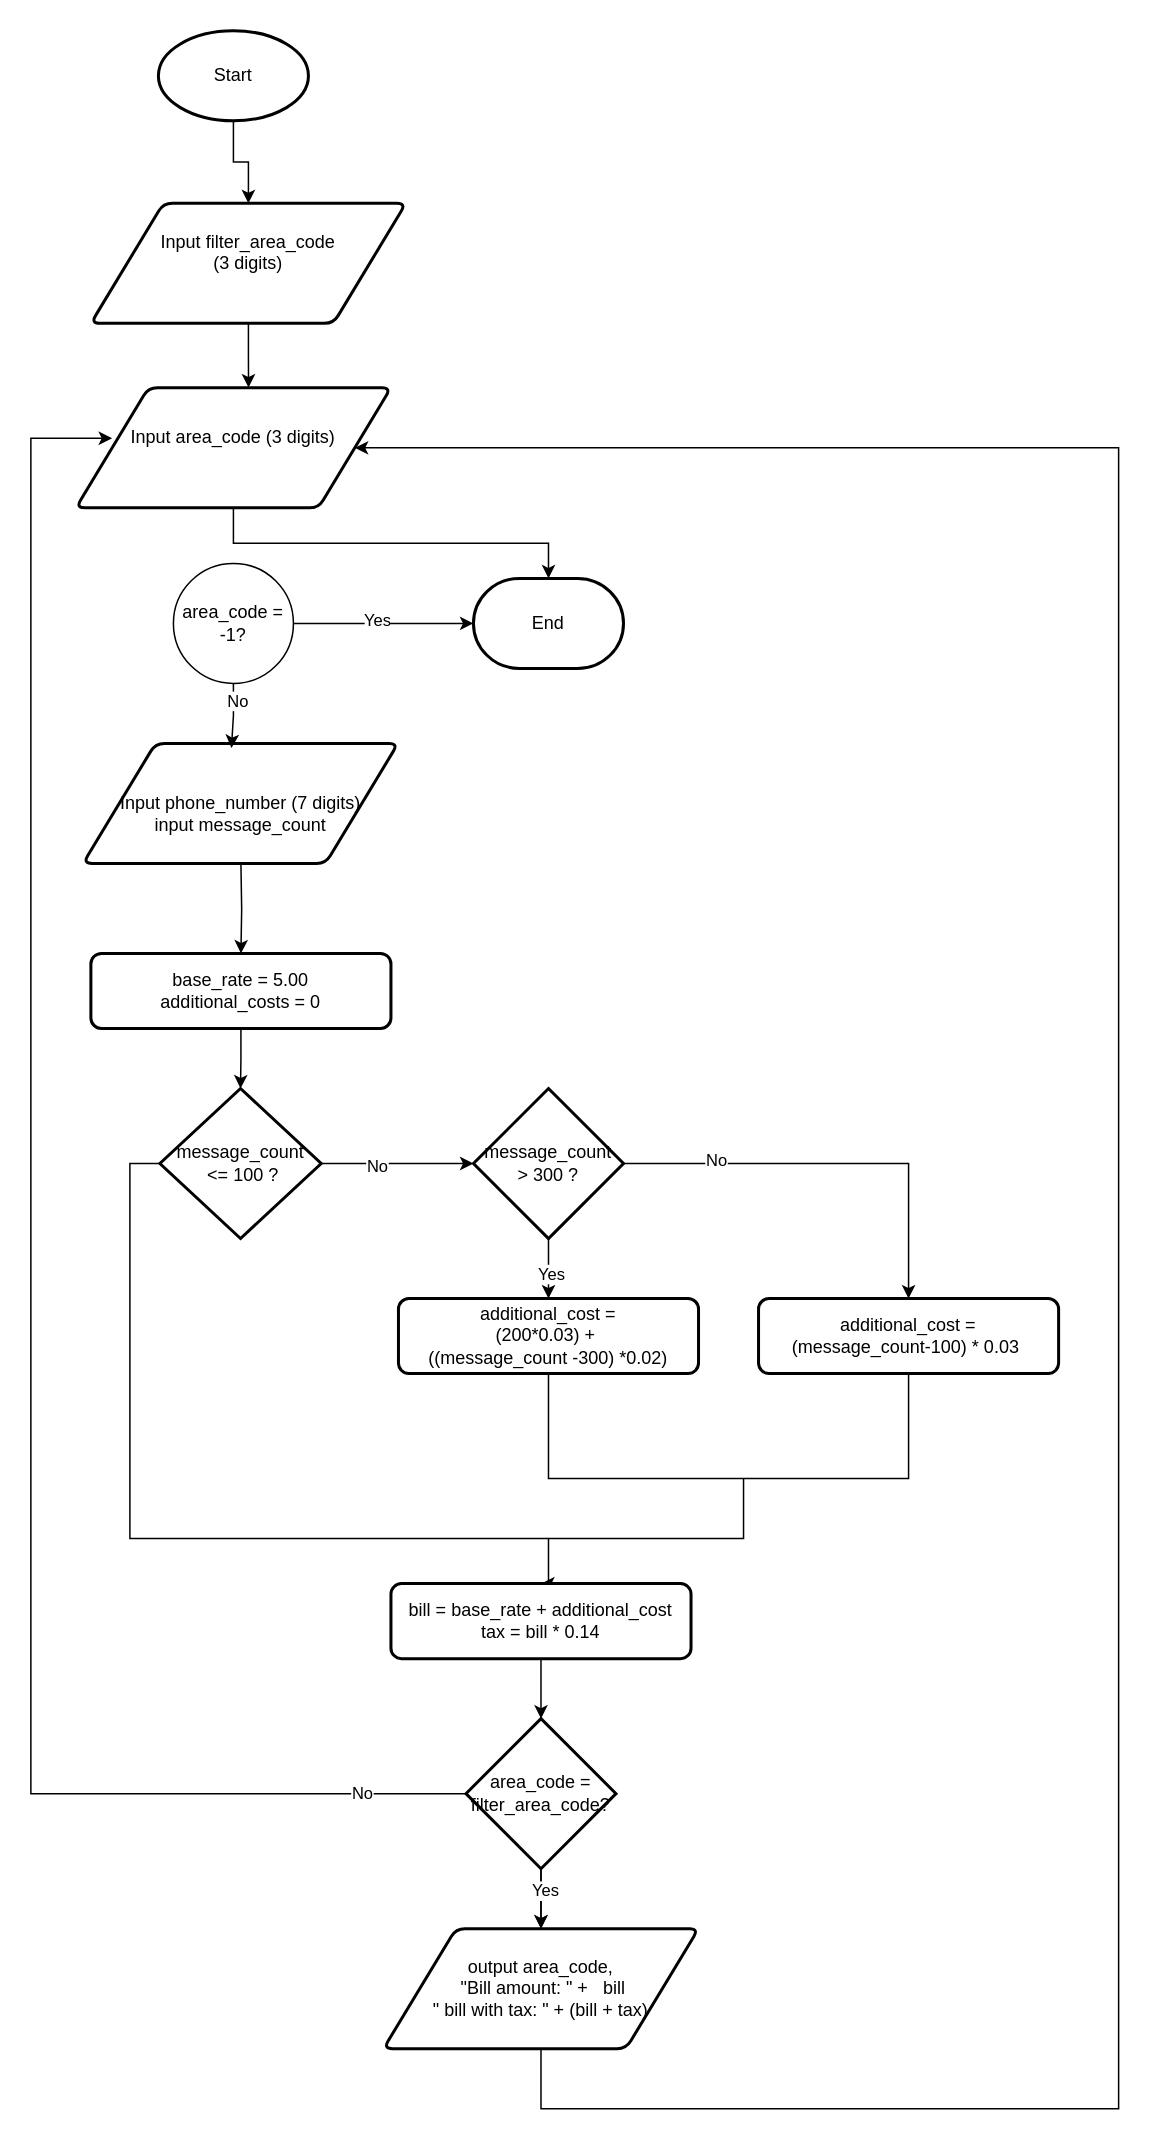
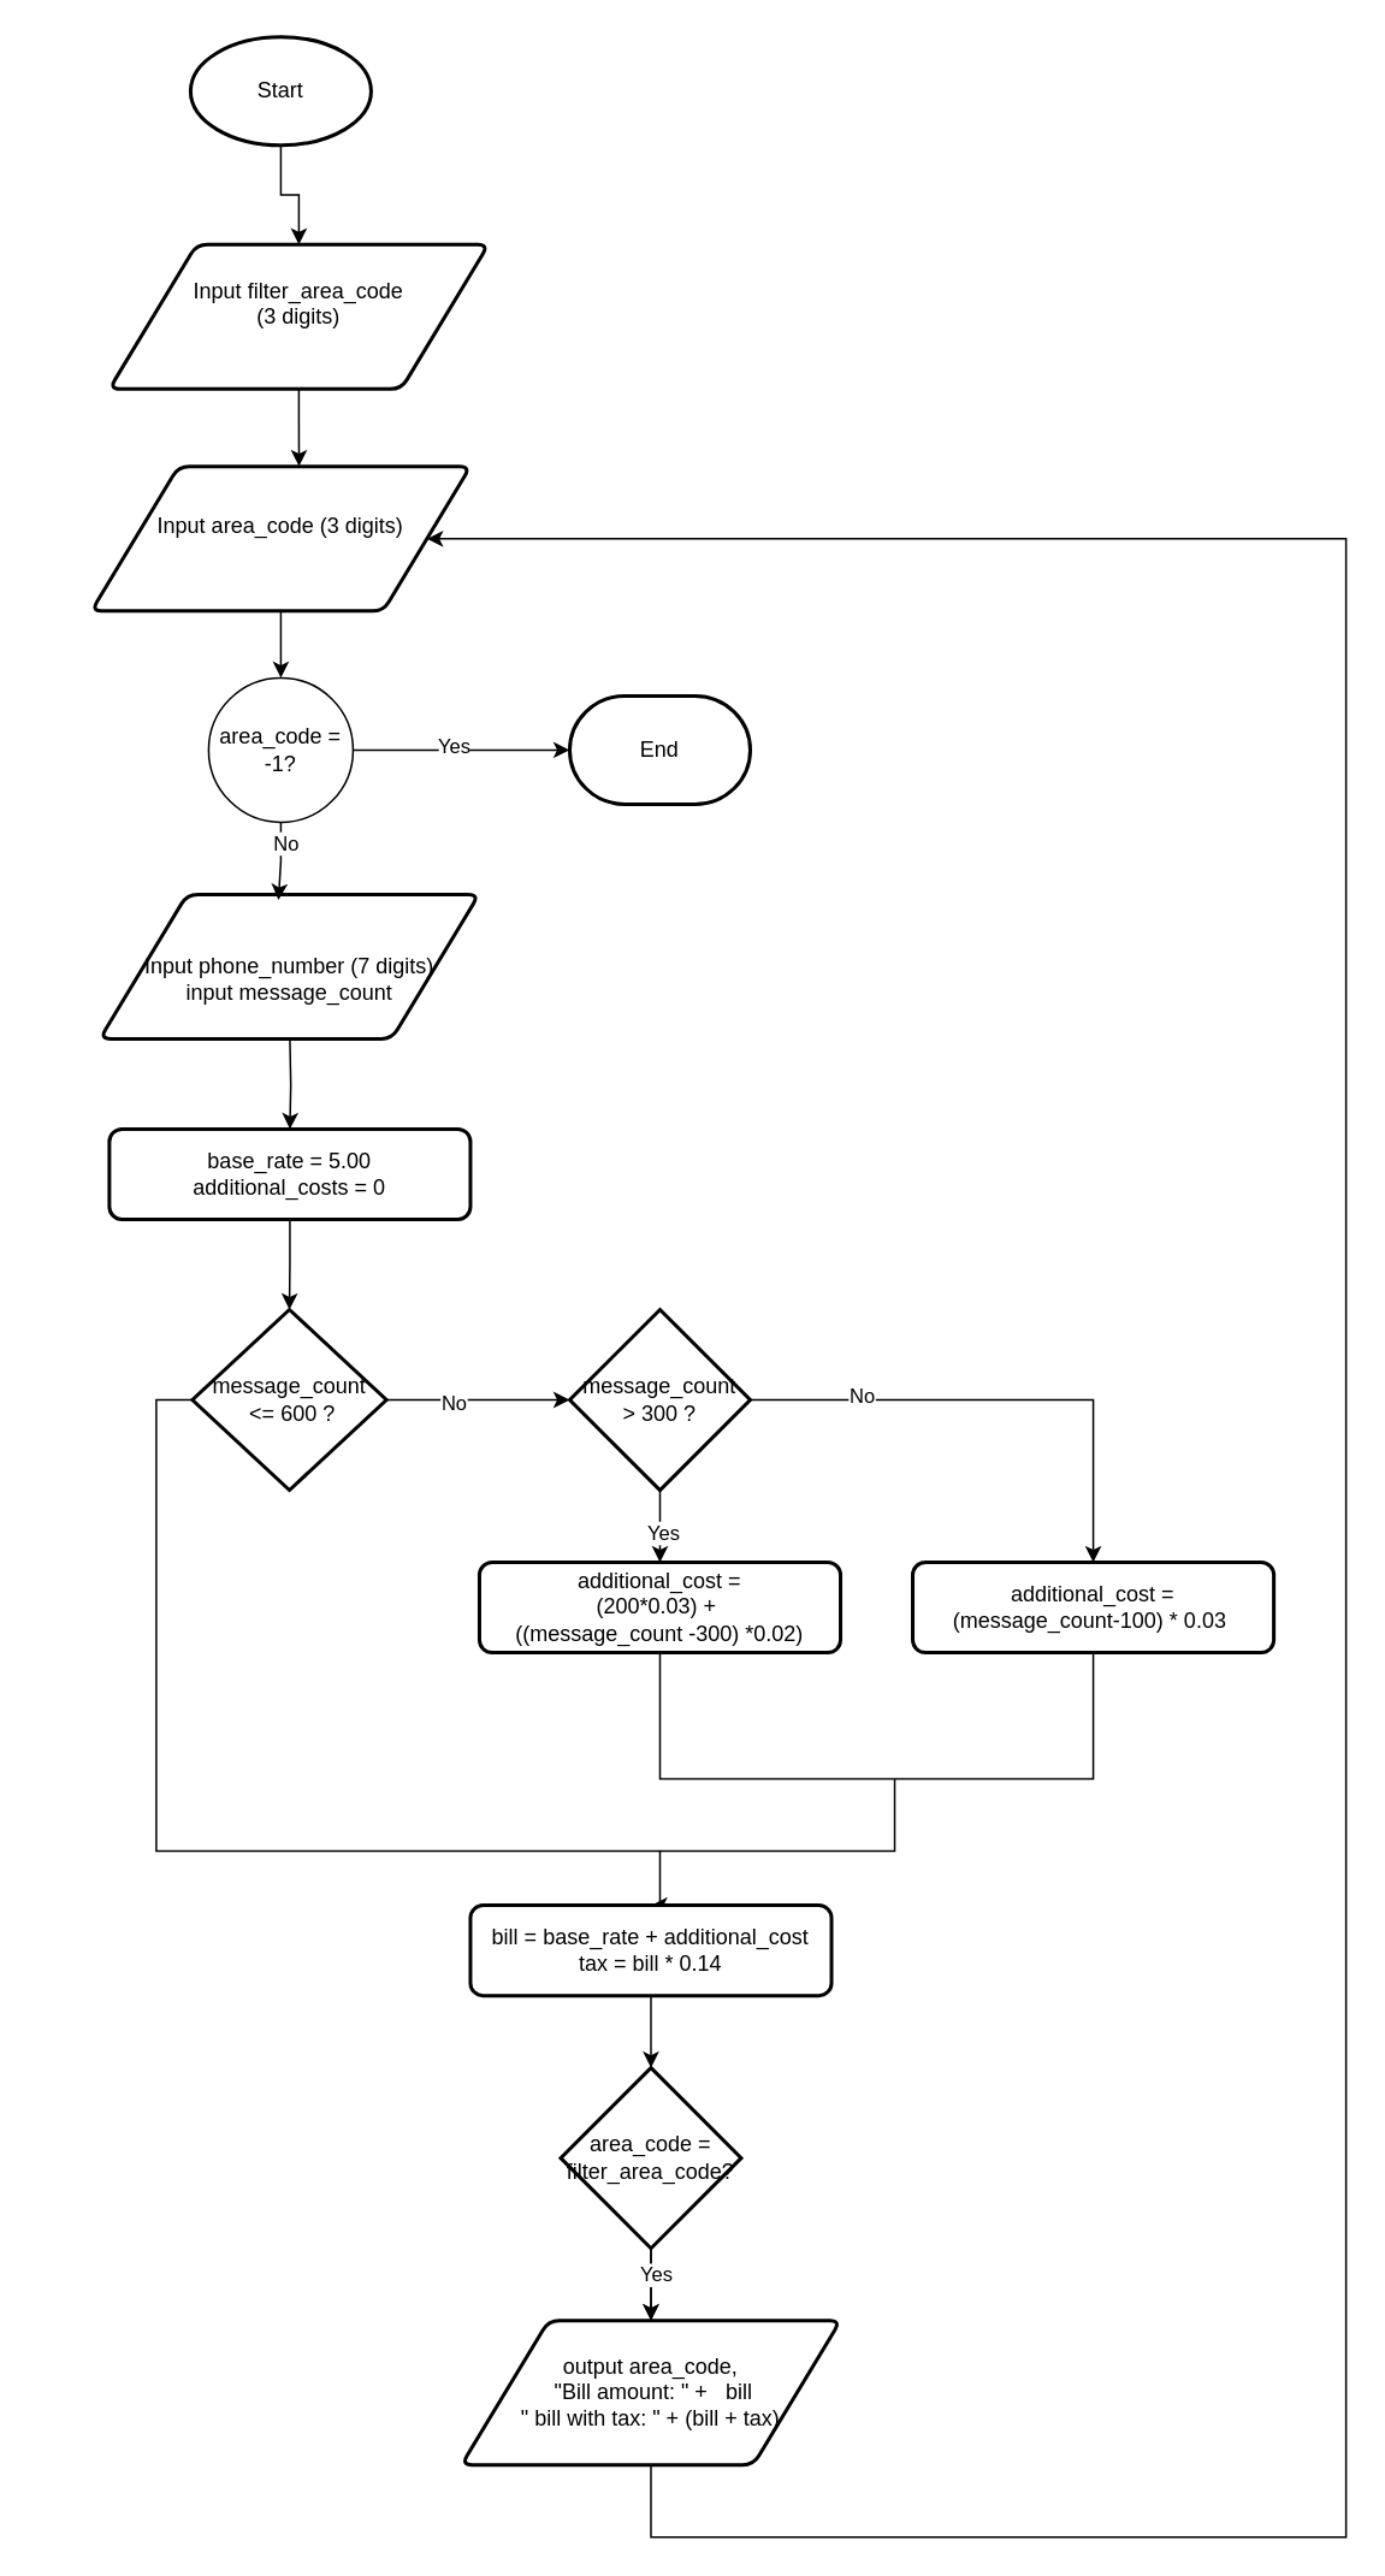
- <mxCell id="26" style="edgeStyle=orthogonalEdgeStyle;rounded=0;orthogonalLoop=1;jettySize=auto;html=1;exitX=0.5;exitY=1;exitDx=0;exitDy=0;" parent="1" source="27" target="7" edge="1"><mxGeometry relative="1" as="geometry" /></mxCell>
+ <mxCell id="26" style="edgeStyle=orthogonalEdgeStyle;rounded=0;orthogonalLoop=1;jettySize=auto;html=1;exitX=0.5;exitY=1;exitDx=0;exitDy=0;entryX=0.5;entryY=0;entryDx=0;entryDy=0;" parent="1" source="27" target="25" edge="1"><mxGeometry relative="1" as="geometry" /></mxCell>
- <mxCell id="6" value="base_rate = 5.00&lt;div&gt;additional_costs = 0&lt;/div&gt;" style="rounded=1;whiteSpace=wrap;html=1;absoluteArcSize=1;arcSize=14;strokeWidth=2;" parent="1" vertex="1"><mxGeometry x="60" y="635" width="200" height="50" as="geometry" /></mxCell>
+ <mxCell id="6" value="base_rate = 5.00&lt;div&gt;additional_costs = 0&lt;/div&gt;" style="rounded=1;whiteSpace=wrap;html=1;absoluteArcSize=1;arcSize=14;strokeWidth=2;" parent="1" vertex="1"><mxGeometry x="60" y="625" width="200" height="50" as="geometry" /></mxCell>
- <mxCell id="9" value="message_count&lt;div&gt;&amp;nbsp;&amp;lt;=&amp;nbsp;&lt;span style=&quot;background-color: transparent; color: light-dark(rgb(0, 0, 0), rgb(255, 255, 255));&quot;&gt;100 ?&lt;/span&gt;&lt;/div&gt;" style="strokeWidth=2;html=1;shape=mxgraph.flowchart.decision;whiteSpace=wrap;" parent="1" vertex="1"><mxGeometry x="106" y="725" width="107.5" height="100" as="geometry" /></mxCell>
+ <mxCell id="9" value="message_count&lt;div&gt;&amp;nbsp;&amp;lt;=&amp;nbsp;&lt;span style=&quot;background-color: transparent; color: light-dark(rgb(0, 0, 0), rgb(255, 255, 255));&quot;&gt;600 ?&lt;/span&gt;&lt;/div&gt;" style="strokeWidth=2;html=1;shape=mxgraph.flowchart.decision;whiteSpace=wrap;" parent="1" vertex="1"><mxGeometry x="106" y="725" width="107.5" height="100" as="geometry" /></mxCell>
- <mxCell id="39" style="edgeStyle=orthogonalEdgeStyle;rounded=0;orthogonalLoop=1;jettySize=auto;html=1;exitX=0;exitY=0.5;exitDx=0;exitDy=0;exitPerimeter=0;entryX=0.115;entryY=0.42;entryDx=0;entryDy=0;entryPerimeter=0;" edge="1" parent="1" source="37" target="27"><mxGeometry relative="1" as="geometry"><Array as="points"><mxPoint x="20" y="1195" /><mxPoint x="20" y="292" /></Array></mxGeometry></mxCell>
- <mxCell id="40" value="No" style="edgeLabel;html=1;align=center;verticalAlign=middle;resizable=0;points=[];" vertex="1" connectable="0" parent="39"><mxGeometry x="-0.887" y="-1" relative="1" as="geometry"><mxPoint as="offset" /></mxGeometry></mxCell>
